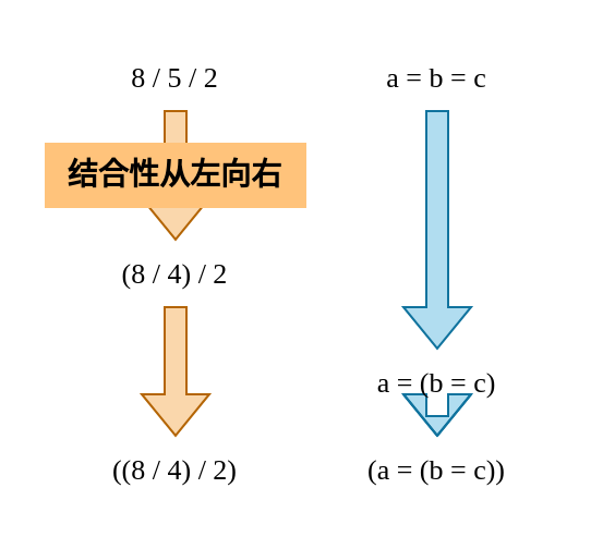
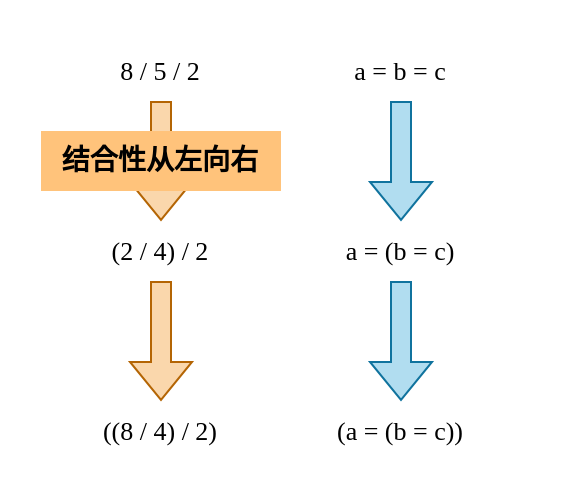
- <mxCell id="5" value="&lt;font style=&quot;font-size: 13px;&quot; face=&quot;Consolas&quot;&gt;(8 / 4) / 2&lt;/font&gt;" style="text;html=1;strokeColor=none;fillColor=none;align=center;verticalAlign=middle;whiteSpace=wrap;rounded=0;" parent="1" vertex="1"><mxGeometry x="20" y="110" width="120" height="30" as="geometry" /></mxCell>
+ <mxCell id="5" value="&lt;font style=&quot;font-size: 13px;&quot; face=&quot;Consolas&quot;&gt;(2 / 4) / 2&lt;/font&gt;" style="text;html=1;strokeColor=none;fillColor=none;align=center;verticalAlign=middle;whiteSpace=wrap;rounded=0;" parent="1" vertex="1"><mxGeometry x="20" y="110" width="120" height="30" as="geometry" /></mxCell>
- <mxCell id="9" value="&lt;font style=&quot;font-size: 13px;&quot; face=&quot;Consolas&quot;&gt;a = (b = c)&lt;/font&gt;" style="text;html=1;strokeColor=none;fillColor=none;align=center;verticalAlign=middle;whiteSpace=wrap;rounded=0;" parent="1" vertex="1"><mxGeometry x="140" y="160" width="120" height="30" as="geometry" /></mxCell>
+ <mxCell id="9" value="&lt;font style=&quot;font-size: 13px;&quot; face=&quot;Consolas&quot;&gt;a = (b = c)&lt;/font&gt;" style="text;html=1;strokeColor=none;fillColor=none;align=center;verticalAlign=middle;whiteSpace=wrap;rounded=0;" parent="1" vertex="1"><mxGeometry x="140" y="110" width="120" height="30" as="geometry" /></mxCell>
